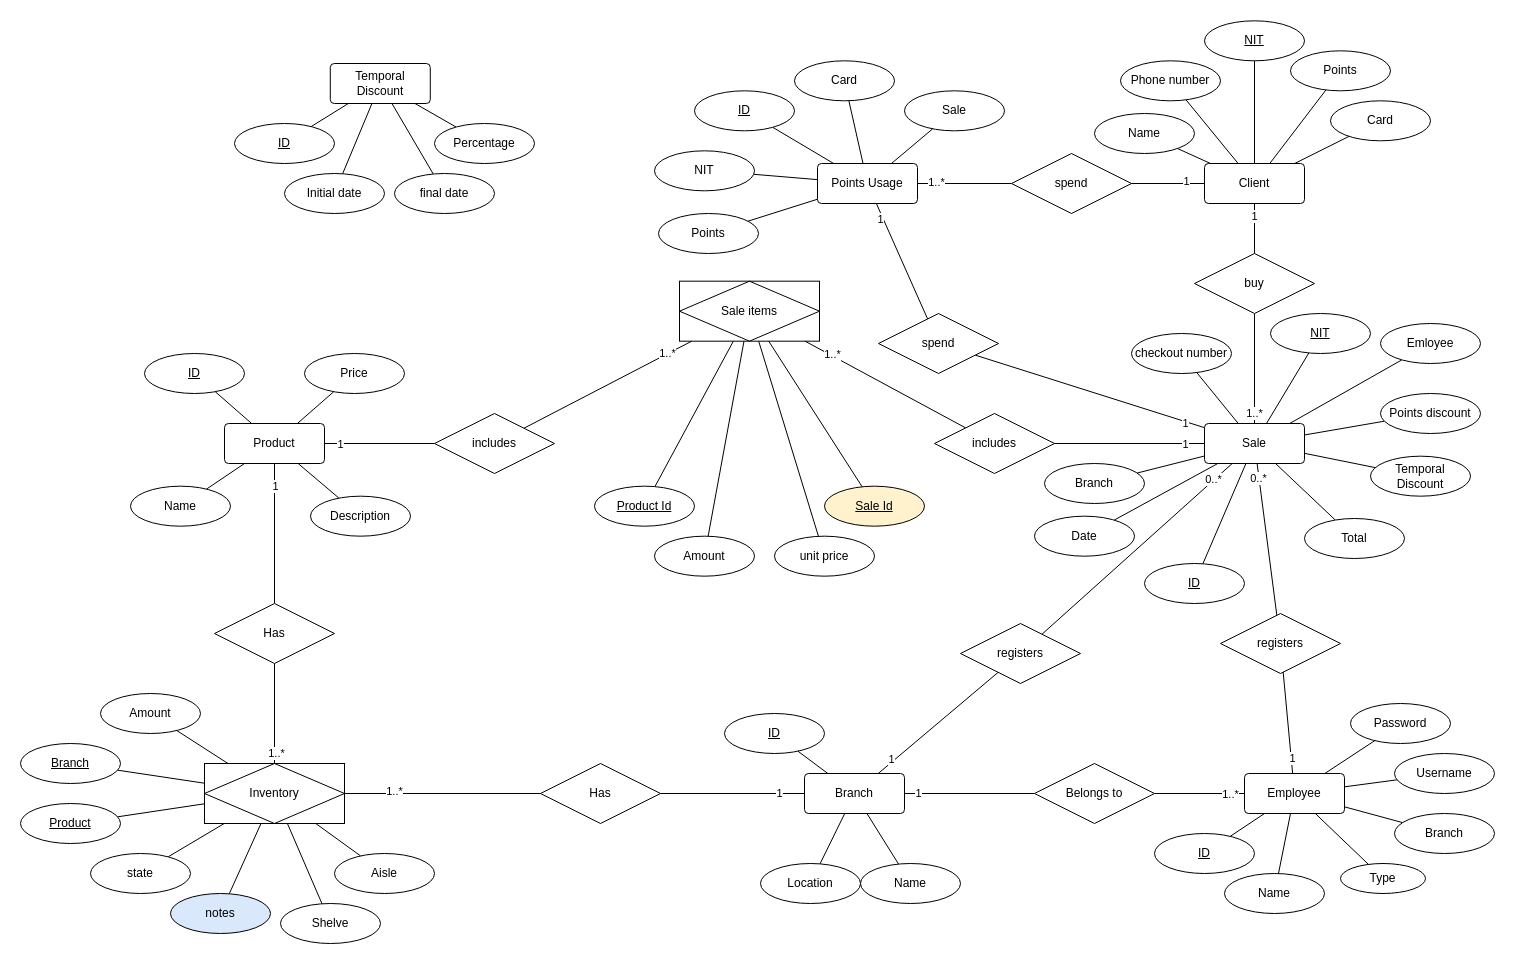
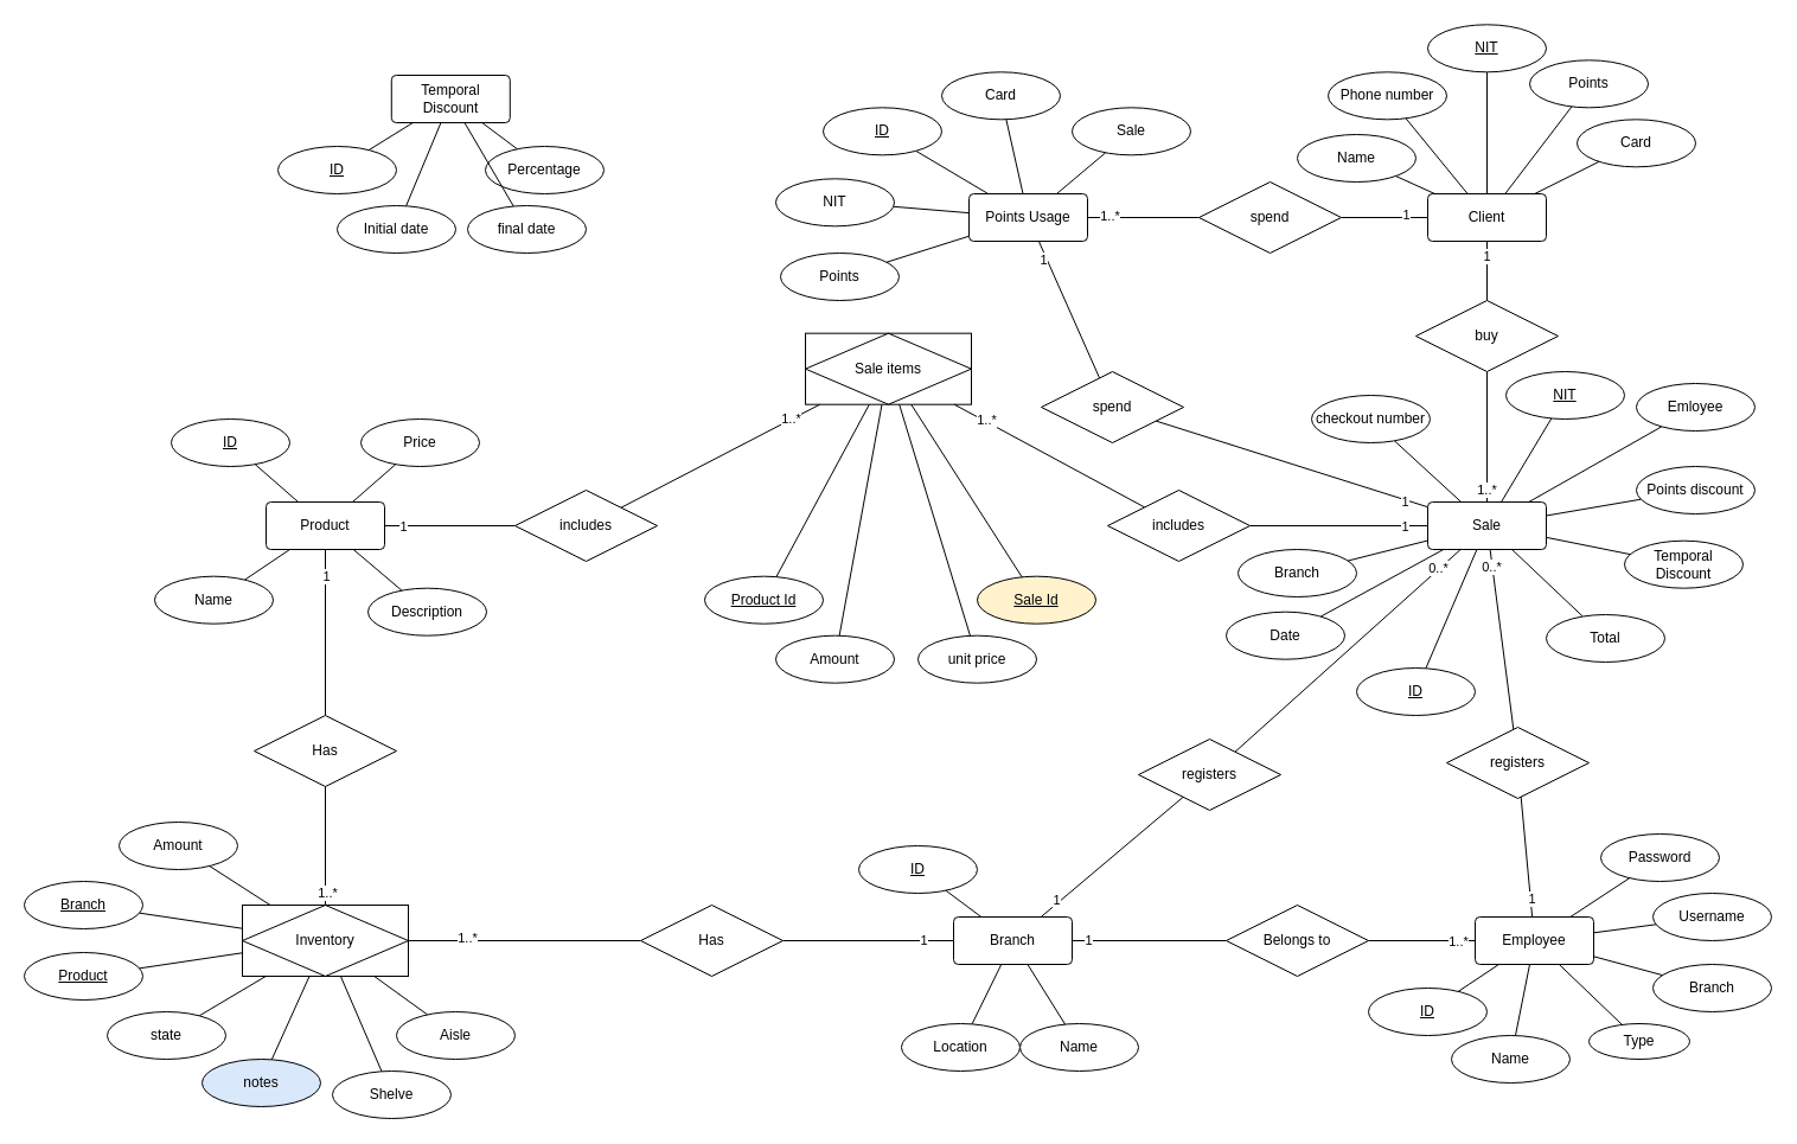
- <mxCell id="91" value="Percentage" style="ellipse;whiteSpace=wrap;html=1;align=center;" parent="1" vertex="1"><mxGeometry x="434" y="123" width="100" height="40" as="geometry" /></mxCell>
+ <mxCell id="91" value="Percentage" style="ellipse;whiteSpace=wrap;html=1;align=center;" parent="1" vertex="1"><mxGeometry x="409" y="123" width="100" height="40" as="geometry" /></mxCell>
- <mxCell id="70" value="checkout number" style="ellipse;whiteSpace=wrap;html=1;align=center;" parent="1" vertex="1"><mxGeometry x="1131" y="333" width="100" height="40" as="geometry" /></mxCell>
+ <mxCell id="70" value="checkout number" style="ellipse;whiteSpace=wrap;html=1;align=center;" parent="1" vertex="1"><mxGeometry x="1106" y="333" width="100" height="40" as="geometry" /></mxCell>
